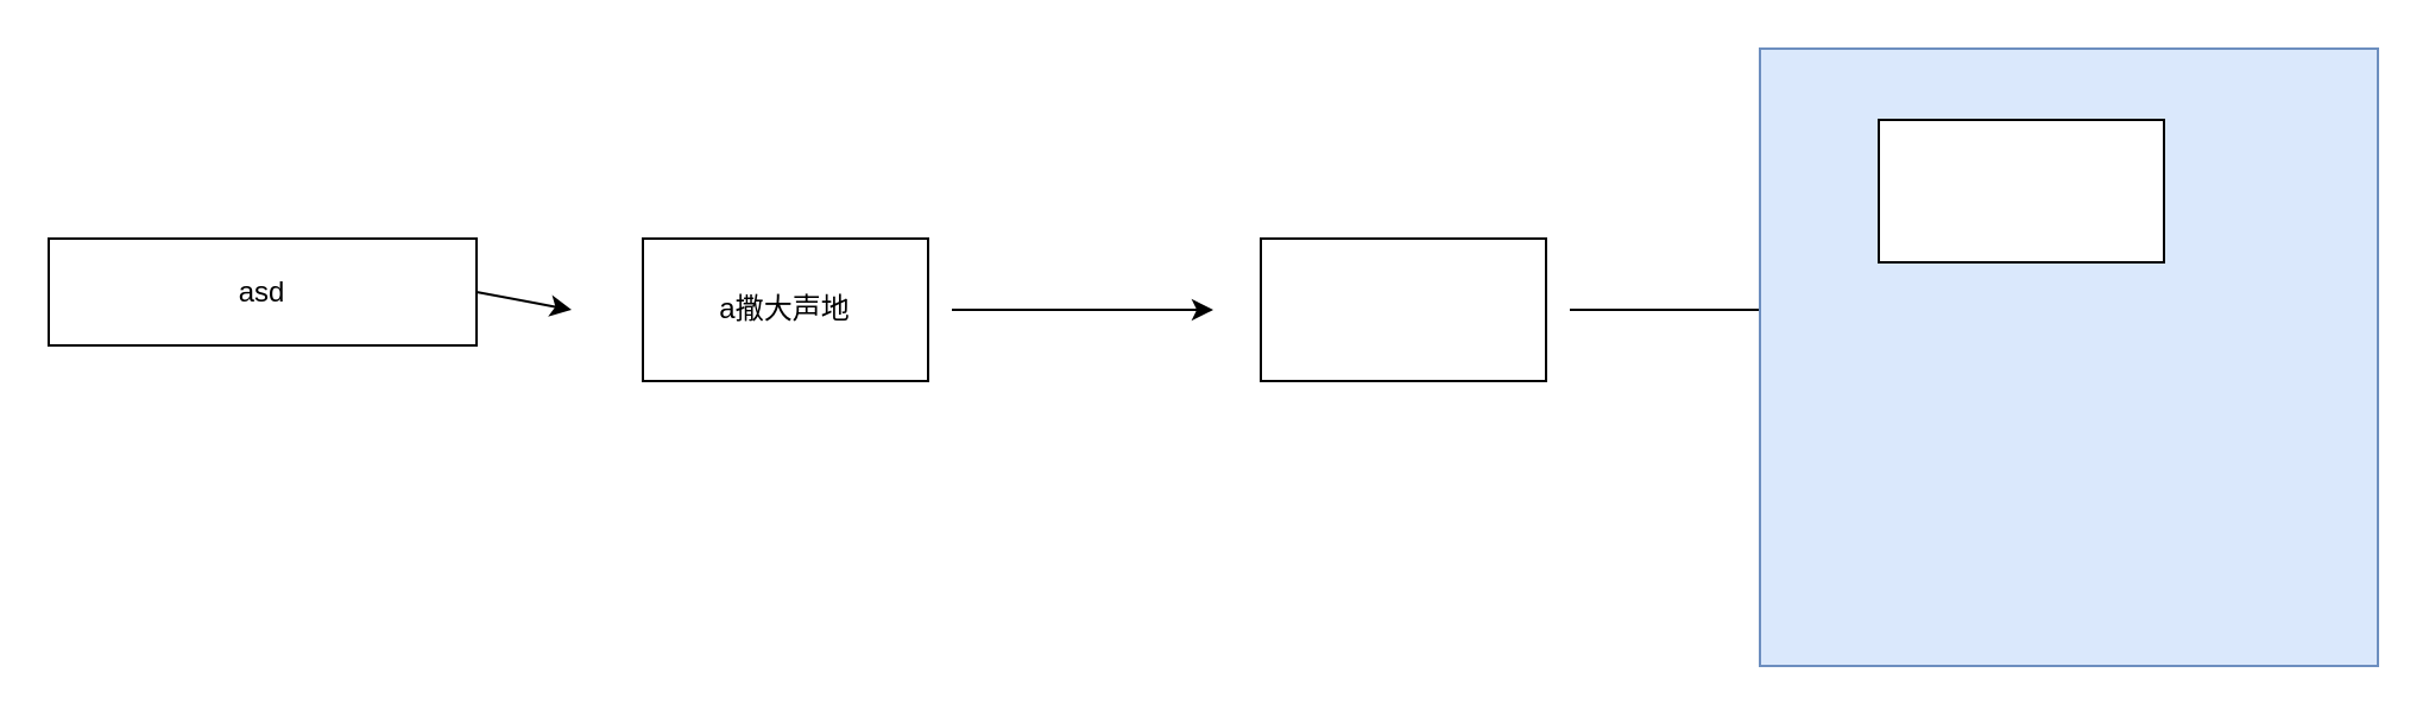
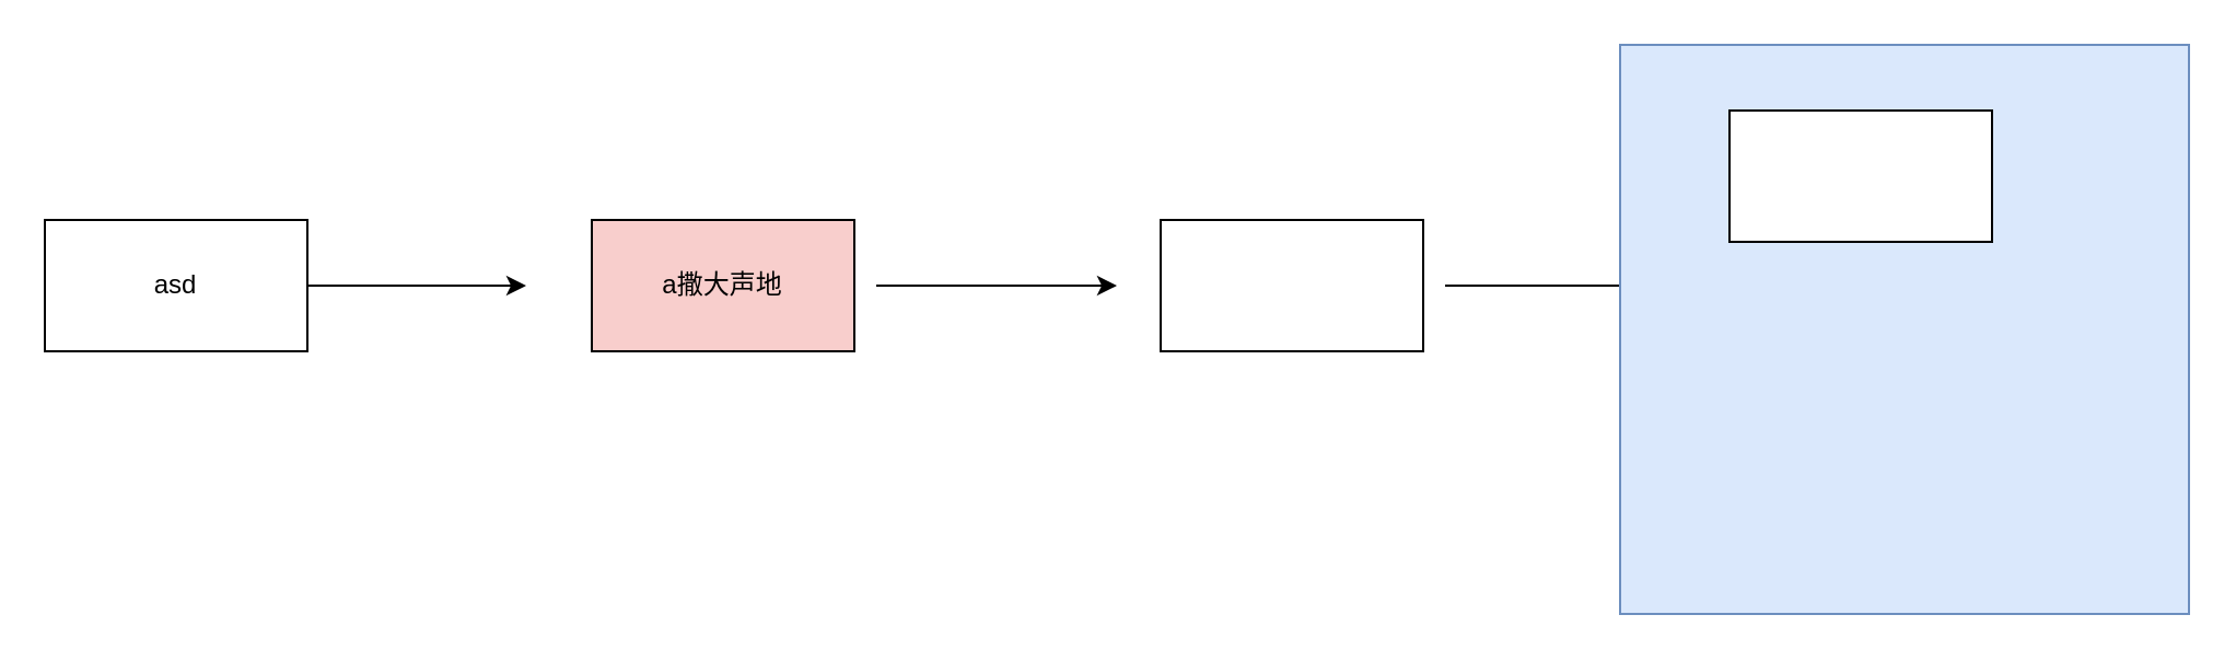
- <mxCell id="2" value="asd" style="rounded=0;whiteSpace=wrap;html=1;" vertex="1" parent="1"><mxGeometry x="20" y="100" width="180" height="45" as="geometry" /></mxCell>
+ <mxCell id="2" value="asd" style="rounded=0;whiteSpace=wrap;html=1;" vertex="1" parent="1"><mxGeometry x="20" y="100" width="120" height="60" as="geometry" /></mxCell>
- <mxCell id="4" value="a撒大声地" style="rounded=0;whiteSpace=wrap;html=1;" vertex="1" parent="1"><mxGeometry x="270" y="100" width="120" height="60" as="geometry" /></mxCell>
+ <mxCell id="4" value="a撒大声地" style="rounded=0;whiteSpace=wrap;html=1;fillColor=#f8cecc;" vertex="1" parent="1"><mxGeometry x="270" y="100" width="120" height="60" as="geometry" /></mxCell>
